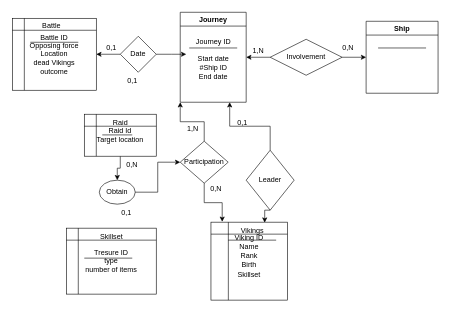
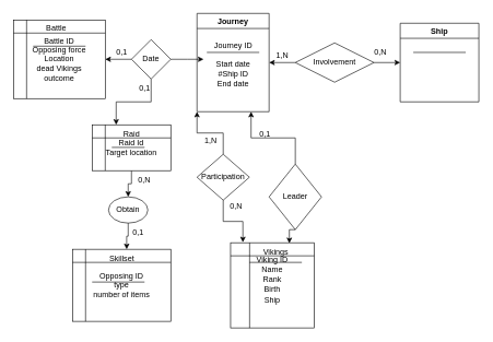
+ <mxCell id="34" style="edgeStyle=orthogonalEdgeStyle;rounded=0;orthogonalLoop=1;jettySize=auto;html=1;entryX=0.033;entryY=0;entryDx=0;entryDy=0;entryPerimeter=0;" edge="1" parent="1" source="25" target="29"><mxGeometry relative="1" as="geometry" /></mxCell>
- <mxCell id="37" style="edgeStyle=orthogonalEdgeStyle;rounded=0;orthogonalLoop=1;jettySize=auto;html=1;" edge="1" parent="1" source="36" target="12"><mxGeometry relative="1" as="geometry" /></mxCell>
+ <mxCell id="37" style="edgeStyle=orthogonalEdgeStyle;rounded=0;orthogonalLoop=1;jettySize=auto;html=1;entryX=0.61;entryY=0;entryDx=0;entryDy=0;entryPerimeter=0;" edge="1" parent="1" source="36" target="35"><mxGeometry relative="1" as="geometry" /></mxCell>
- <mxCell id="22" value="Tresure ID&lt;div&gt;type&lt;/div&gt;&lt;div&gt;number of items&lt;/div&gt;" style="shape=internalStorage;whiteSpace=wrap;html=1;backgroundOutline=1;" vertex="1" parent="1"><mxGeometry x="110" y="380" width="150" height="110" as="geometry" /></mxCell>
+ <mxCell id="22" value="Opposing ID&lt;div&gt;type&lt;/div&gt;&lt;div&gt;number of items&lt;/div&gt;" style="shape=internalStorage;whiteSpace=wrap;html=1;backgroundOutline=1;" vertex="1" parent="1"><mxGeometry x="110" y="380" width="150" height="110" as="geometry" /></mxCell>
- <mxCell id="11" value="Viking ID&lt;div style=&quot;line-height: 130%;&quot;&gt;Name&lt;/div&gt;&lt;div style=&quot;line-height: 130%;&quot;&gt;Rank&lt;/div&gt;&lt;div style=&quot;line-height: 130%;&quot;&gt;Birth&lt;/div&gt;&lt;div style=&quot;line-height: 130%;&quot;&gt;Skillset&lt;/div&gt;&lt;div style=&quot;line-height: 130%;&quot;&gt;&lt;br&gt;&lt;/div&gt;" style="shape=internalStorage;whiteSpace=wrap;html=1;backgroundOutline=1;dx=29;dy=20;" vertex="1" parent="1"><mxGeometry x="351.25" y="370" width="127.5" height="130" as="geometry" /></mxCell>
+ <mxCell id="11" value="Viking ID&lt;div style=&quot;line-height: 130%;&quot;&gt;Name&lt;/div&gt;&lt;div style=&quot;line-height: 130%;&quot;&gt;Rank&lt;/div&gt;&lt;div style=&quot;line-height: 130%;&quot;&gt;Birth&lt;/div&gt;&lt;div style=&quot;line-height: 130%;&quot;&gt;Ship&lt;/div&gt;&lt;div style=&quot;line-height: 130%;&quot;&gt;&lt;br&gt;&lt;/div&gt;" style="shape=internalStorage;whiteSpace=wrap;html=1;backgroundOutline=1;dx=29;dy=20;" vertex="1" parent="1"><mxGeometry x="351.25" y="370" width="127.5" height="130" as="geometry" /></mxCell>
